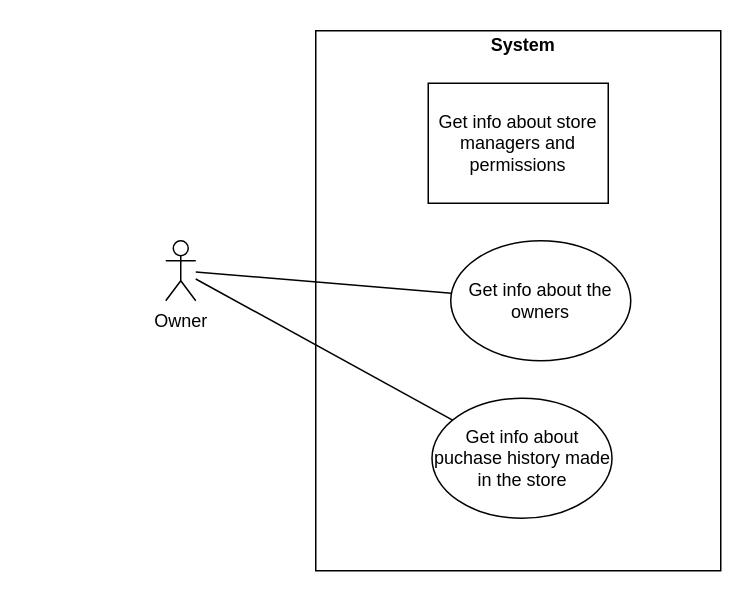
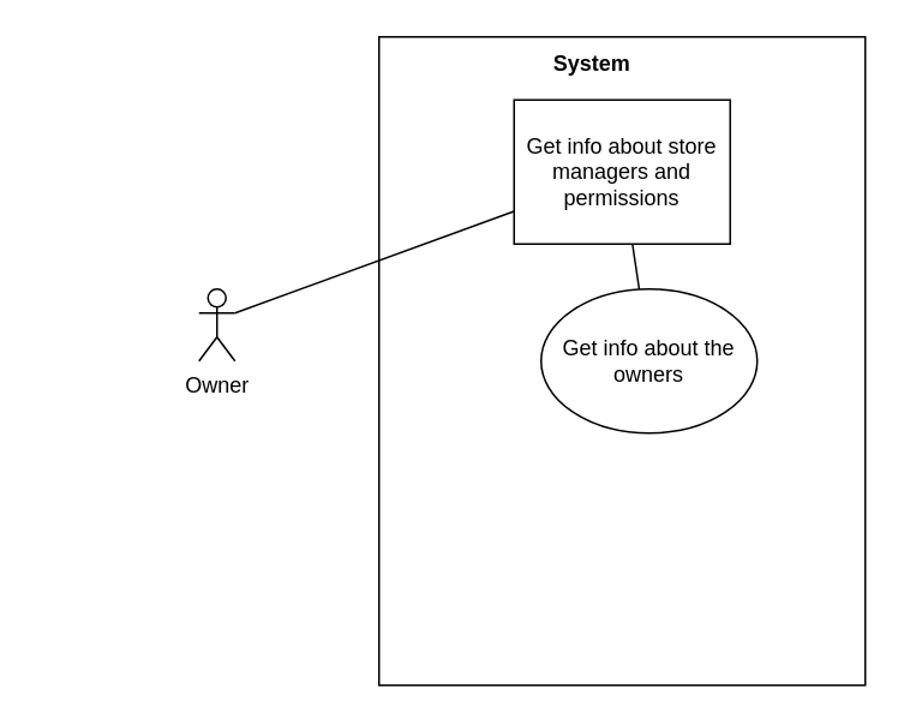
- <mxCell id="10" value="System" style="text;html=1;align=center;verticalAlign=middle;resizable=0;points=[];autosize=1;fontStyle=1" parent="2" vertex="1"><mxGeometry x="297.5" width="60" height="20" as="geometry" /></mxCell>
+ <mxCell id="10" value="System" style="text;html=1;align=center;verticalAlign=middle;resizable=0;points=[];autosize=1;fontStyle=1" parent="2" vertex="1"><mxGeometry x="277.5" y="5" width="60" height="20" as="geometry" /></mxCell>
+ <mxCell id="9" value="" style="endArrow=none;html=1;entryX=1;entryY=0.333;entryDx=0;entryDy=0;entryPerimeter=0;" parent="2" source="8" target="4" edge="1"><mxGeometry width="50" height="50" relative="1" as="geometry"><mxPoint x="270" y="180" as="sourcePoint" /><mxPoint x="90" y="180" as="targetPoint" /></mxGeometry></mxCell>
- <mxCell id="11" value="" style="endArrow=none;html=1;" parent="2" source="7" target="4" edge="1"><mxGeometry width="50" height="50" relative="1" as="geometry"><mxPoint x="282.317" y="104.142" as="sourcePoint" /><mxPoint x="120" y="163.333" as="targetPoint" /></mxGeometry></mxCell>
+ <mxCell id="11" value="" style="endArrow=none;html=1;" parent="2" source="7" target="8" edge="1"><mxGeometry width="50" height="50" relative="1" as="geometry"><mxPoint x="282.317" y="104.142" as="sourcePoint" /><mxPoint x="120" y="163.333" as="targetPoint" /></mxGeometry></mxCell>
- <mxCell id="6" value="" style="endArrow=none;html=1;" parent="2" source="4" target="5" edge="1"><mxGeometry width="50" height="50" relative="1" as="geometry"><mxPoint x="330" y="270" as="sourcePoint" /><mxPoint x="380" y="220" as="targetPoint" /></mxGeometry></mxCell>
- <mxCell id="5" value="Get info about puchase history made in the store" style="ellipse;whiteSpace=wrap;html=1;" parent="2" vertex="1"><mxGeometry x="267.5" y="245" width="120" height="80" as="geometry" /></mxCell>
